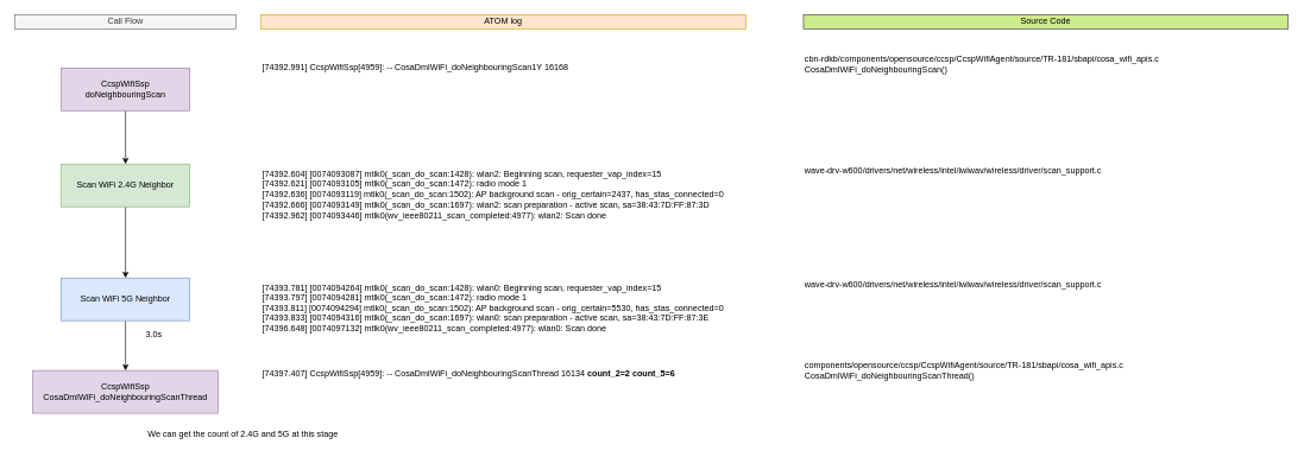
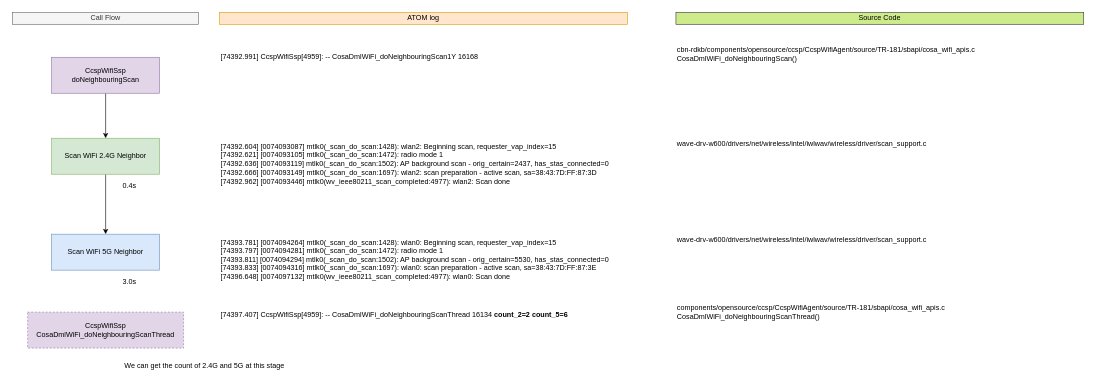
+ <mxCell id="12" value="0.4s" style="text;html=1;strokeColor=none;fillColor=none;align=center;verticalAlign=middle;whiteSpace=wrap;rounded=0;" vertex="1" parent="1"><mxGeometry x="195" y="300" width="40" height="20" as="geometry" /></mxCell>
- <mxCell id="4" style="edgeStyle=orthogonalEdgeStyle;rounded=0;orthogonalLoop=1;jettySize=auto;html=1;exitX=0.5;exitY=1;exitDx=0;exitDy=0;entryX=0.5;entryY=0;entryDx=0;entryDy=0;" edge="1" parent="1" source="5" target="20"><mxGeometry relative="1" as="geometry" /></mxCell>
- <mxCell id="20" value="CcspWifiSsp&lt;br&gt;CosaDmlWiFi_doNeighbouringScanThread" style="rounded=0;whiteSpace=wrap;html=1;fillColor=#e1d5e7;strokeColor=#9673a6;" vertex="1" parent="1"><mxGeometry x="45" y="520" width="260" height="60" as="geometry" /></mxCell>
+ <mxCell id="20" value="CcspWifiSsp&lt;br&gt;CosaDmlWiFi_doNeighbouringScanThread" style="rounded=0;whiteSpace=wrap;html=1;fillColor=#e1d5e7;strokeColor=#9673a6;dashed=1;" vertex="1" parent="1"><mxGeometry x="45" y="520" width="260" height="60" as="geometry" /></mxCell>
